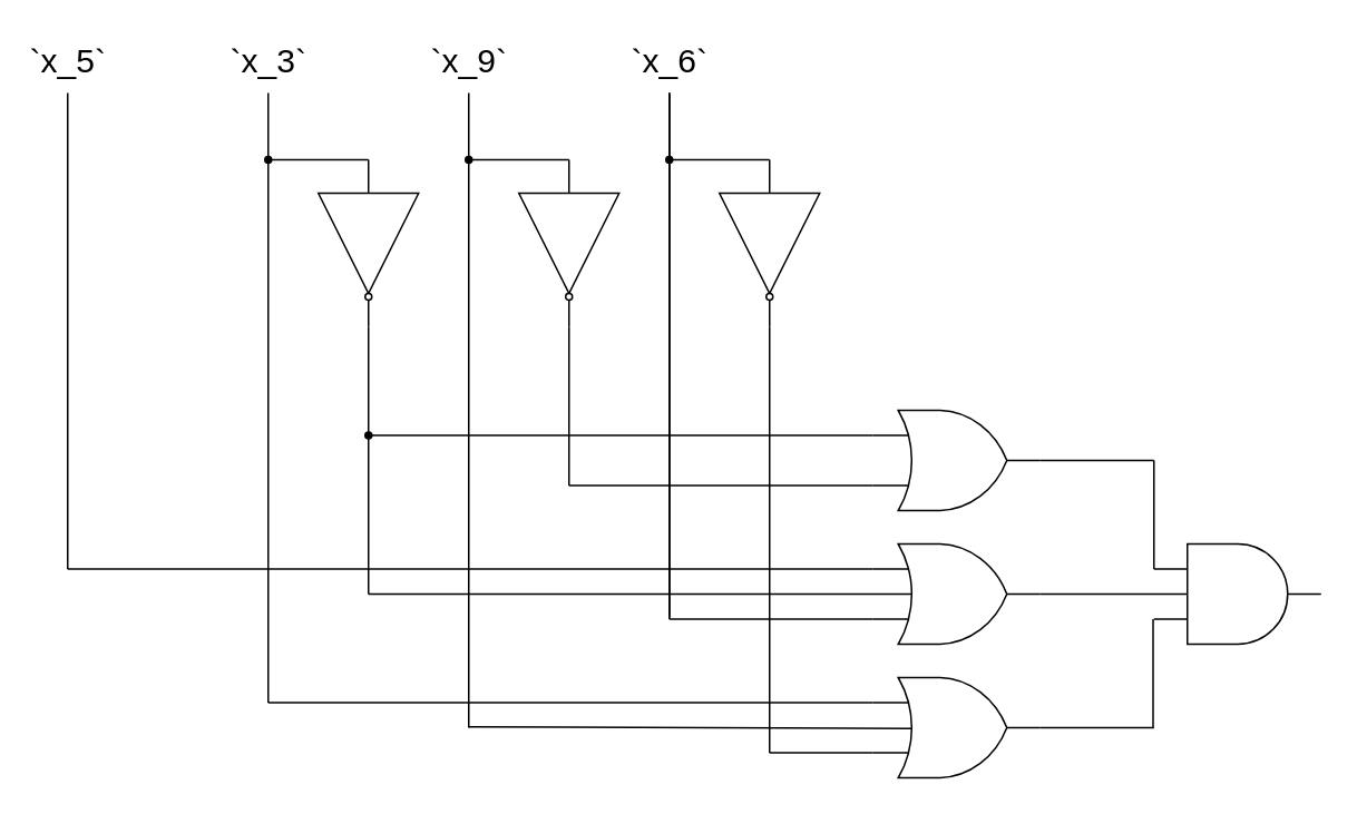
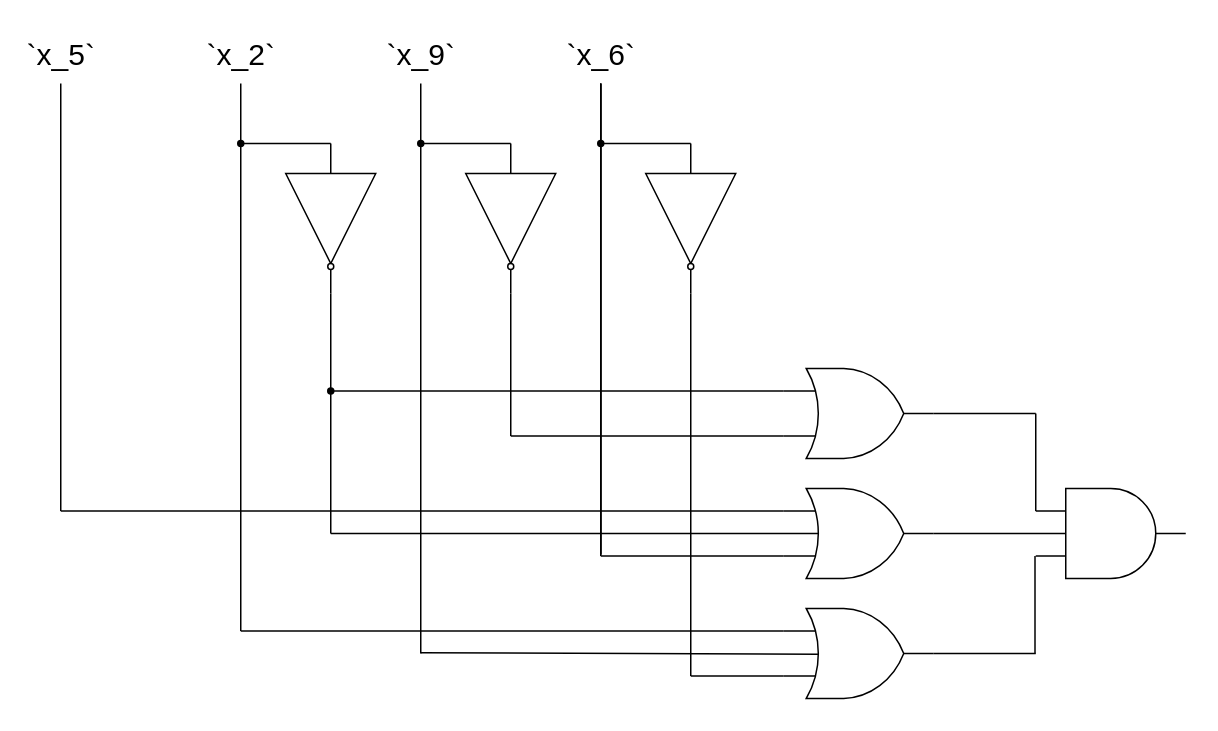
- <mxCell id="14" value="`x_3`" style="text;html=1;resizable=0;autosize=1;align=center;verticalAlign=middle;points=[];fillColor=none;strokeColor=none;rounded=0;fontSize=20;" parent="1" vertex="1"><mxGeometry x="130" y="20" width="60" height="30" as="geometry" /></mxCell>
+ <mxCell id="14" value="`x_2`" style="text;html=1;resizable=0;autosize=1;align=center;verticalAlign=middle;points=[];fillColor=none;strokeColor=none;rounded=0;fontSize=20;" parent="1" vertex="1"><mxGeometry x="130" y="20" width="60" height="30" as="geometry" /></mxCell>
